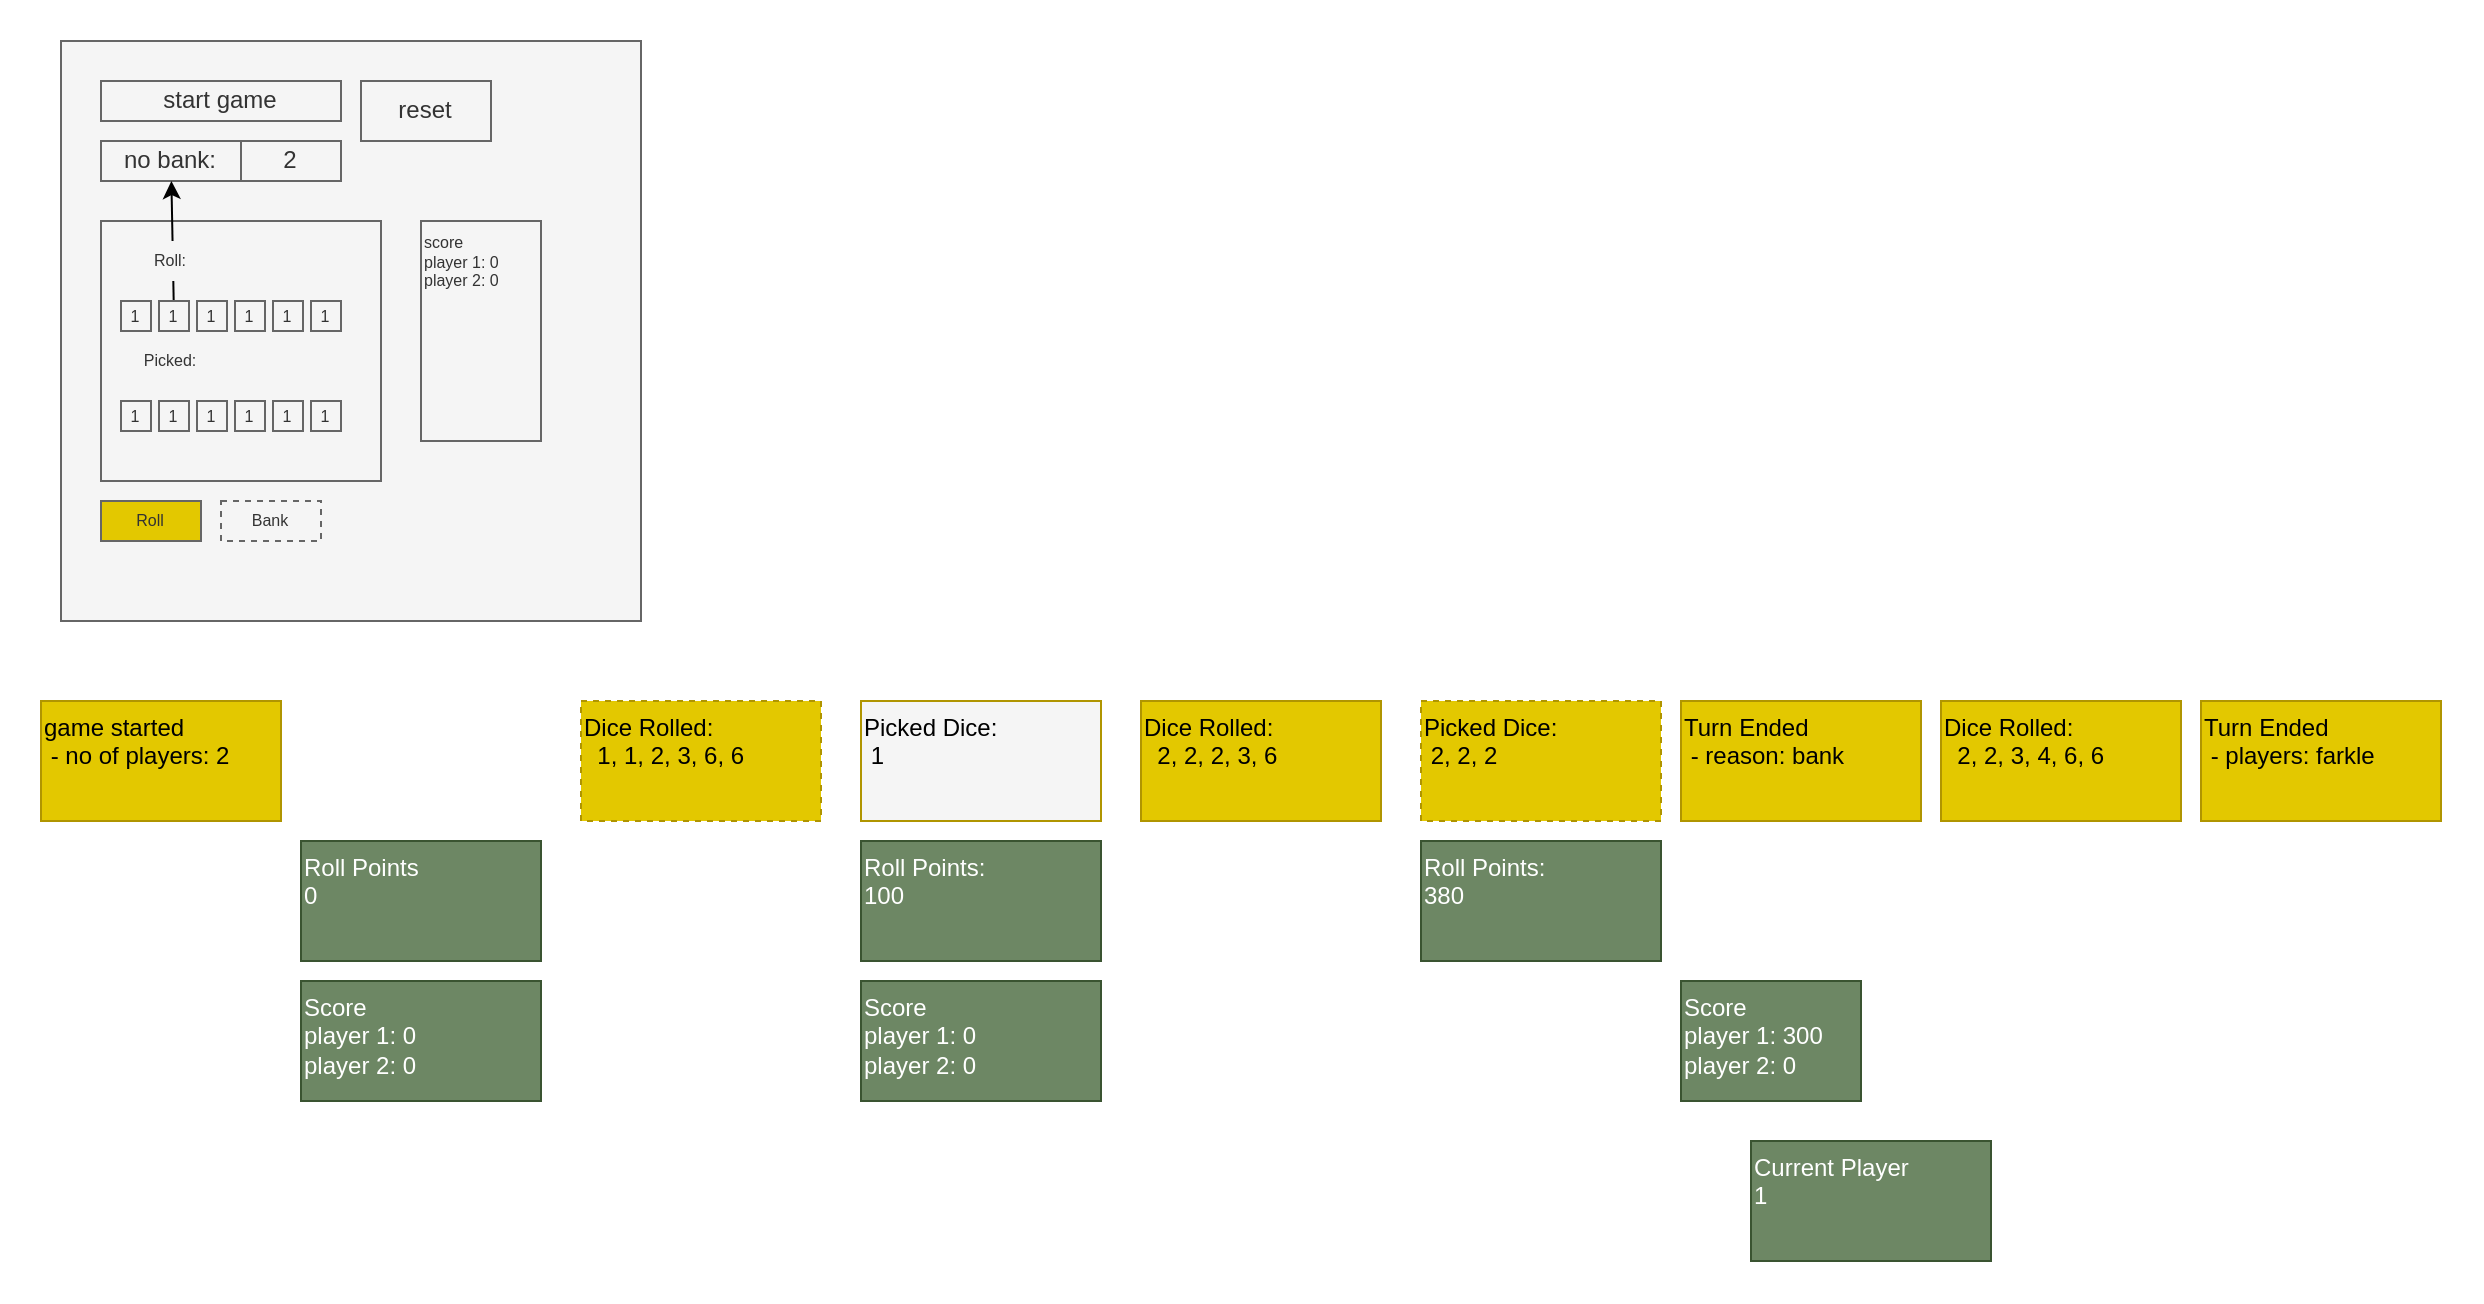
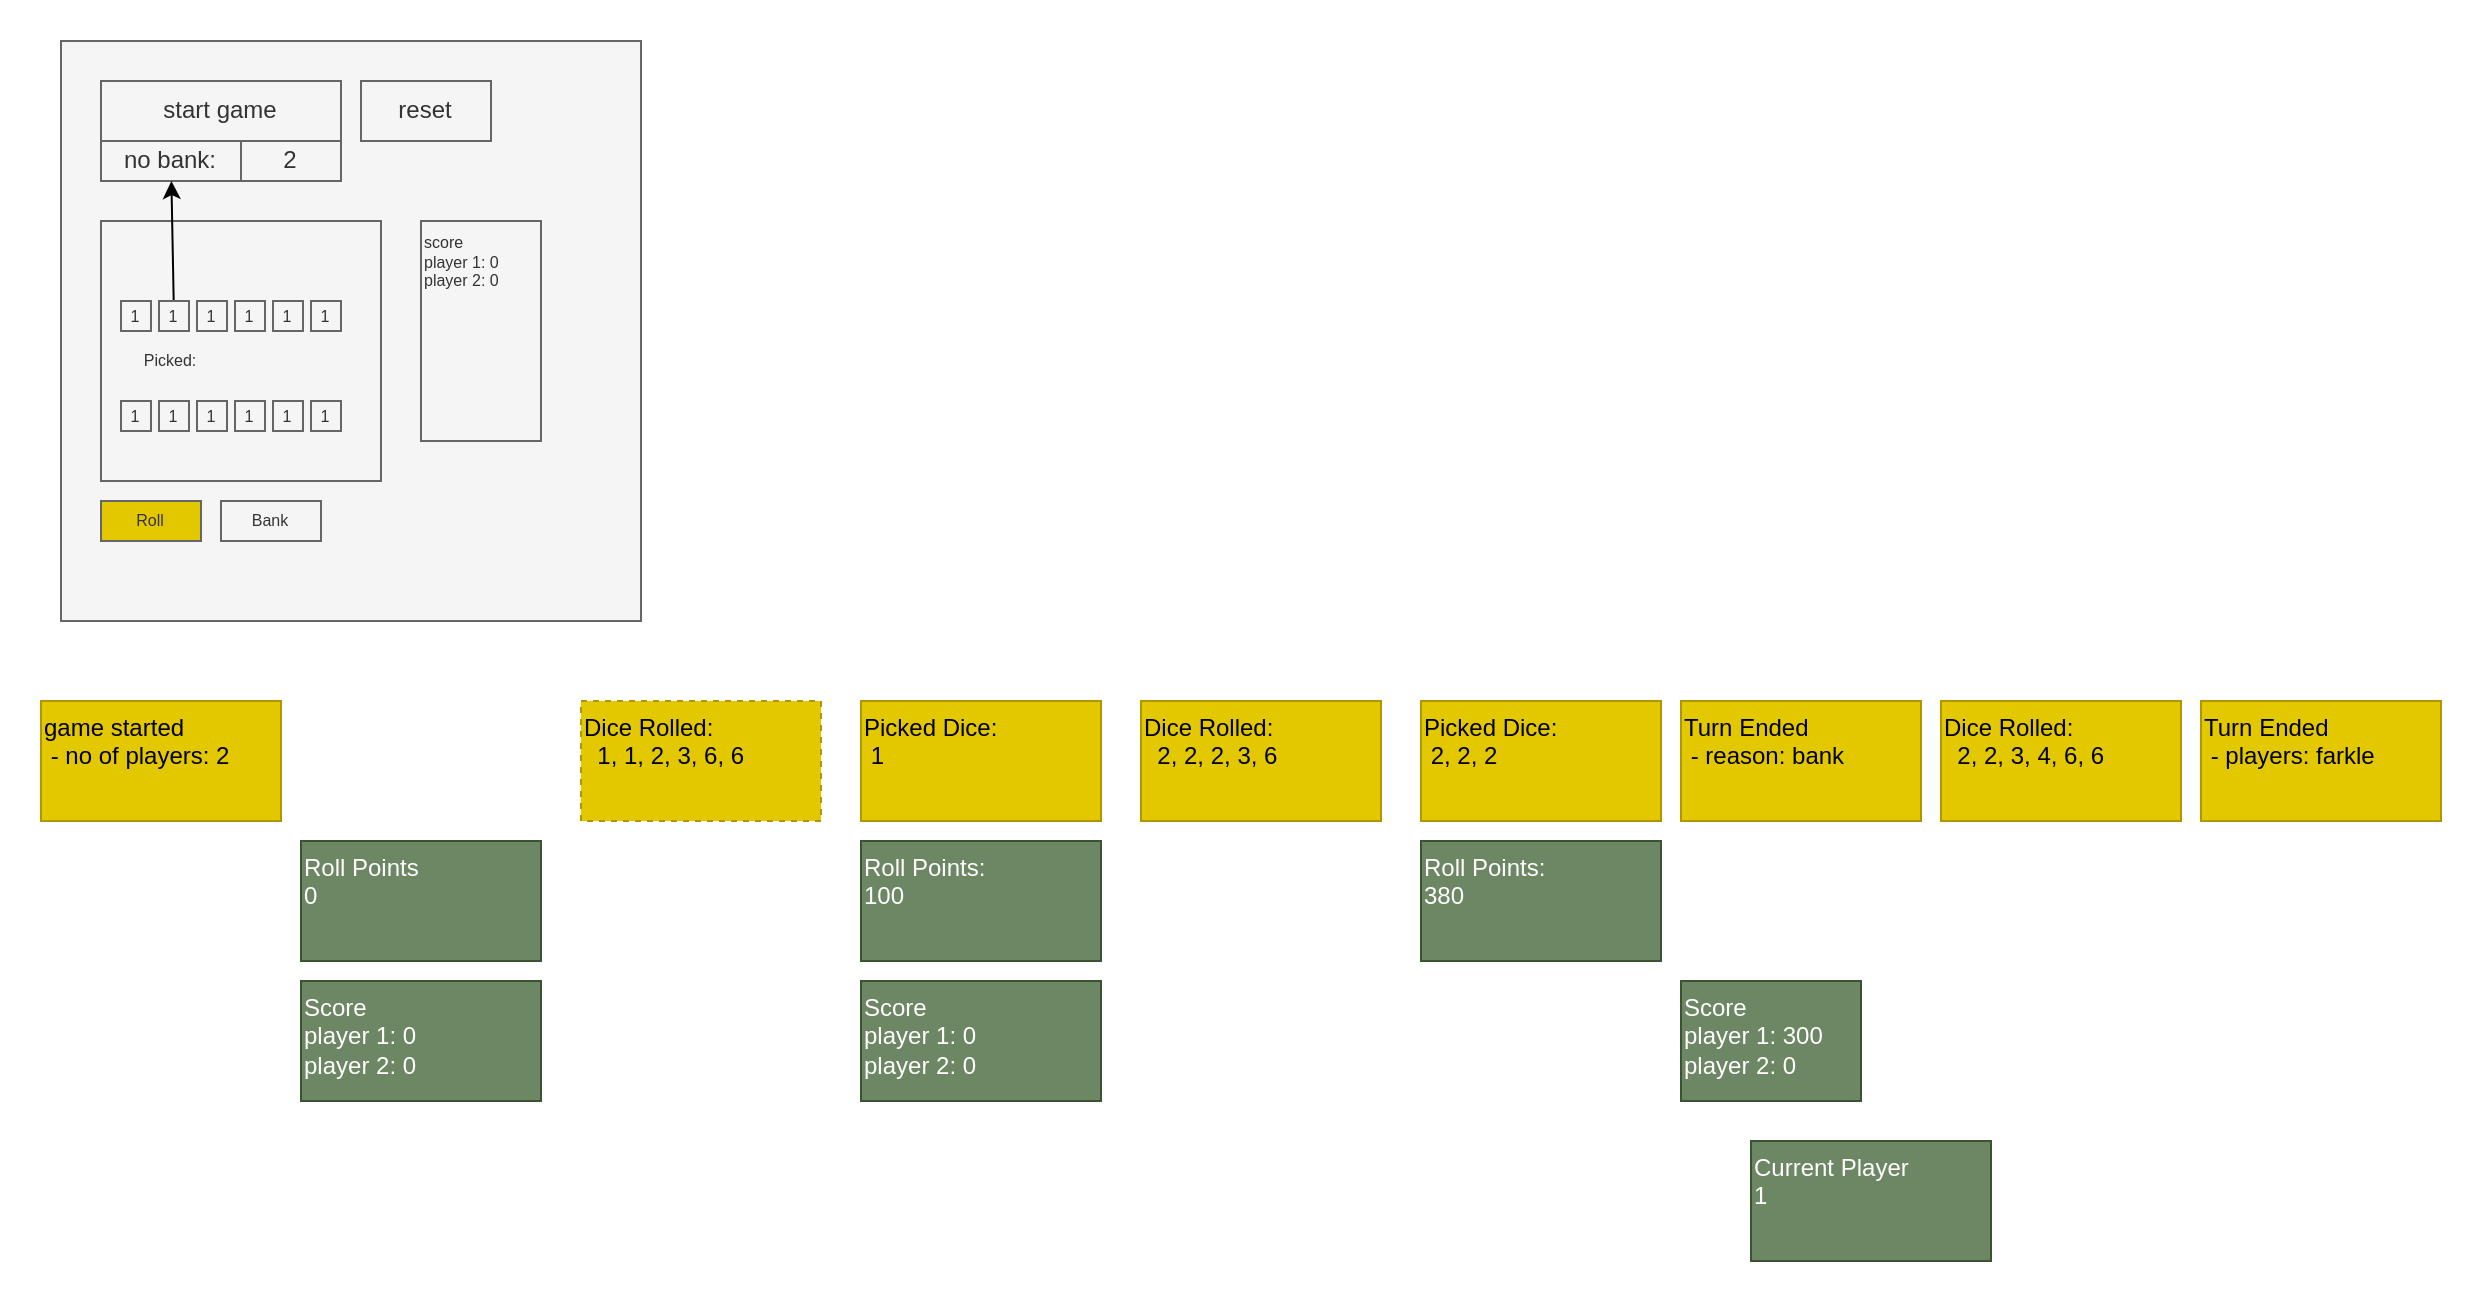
- <mxCell id="18" value="start game" style="rounded=0;whiteSpace=wrap;html=1;strokeColor=#666666;fontFamily=Helvetica;fontSize=12;fontColor=#333333;fillColor=#f5f5f5;" vertex="1" parent="1"><mxGeometry x="50" y="40" width="120" height="20" as="geometry" /></mxCell>
+ <mxCell id="18" value="start game" style="rounded=0;whiteSpace=wrap;html=1;strokeColor=#666666;fontFamily=Helvetica;fontSize=12;fontColor=#333333;fillColor=#f5f5f5;" vertex="1" parent="1"><mxGeometry x="50" y="40" width="120" height="30" as="geometry" /></mxCell>
- <mxCell id="37" value="Roll:" style="rounded=0;whiteSpace=wrap;html=1;strokeColor=none;fontFamily=Helvetica;fontSize=8;fontColor=#333333;fillColor=#f5f5f5;" vertex="1" parent="1"><mxGeometry x="60" y="120" width="50" height="20" as="geometry" /></mxCell>
- <mxCell id="40" value="Bank" style="rounded=0;whiteSpace=wrap;html=1;strokeColor=#666666;fontFamily=Helvetica;fontSize=8;fontColor=#333333;fillColor=#f5f5f5;dashed=1;" vertex="1" parent="1"><mxGeometry x="110" y="250" width="50" height="20" as="geometry" /></mxCell>
+ <mxCell id="40" value="Bank" style="rounded=0;whiteSpace=wrap;html=1;strokeColor=#666666;fontFamily=Helvetica;fontSize=8;fontColor=#333333;fillColor=#f5f5f5;" vertex="1" parent="1"><mxGeometry x="110" y="250" width="50" height="20" as="geometry" /></mxCell>
- <mxCell id="4" value="Picked Dice:&lt;br&gt;&amp;nbsp;1&amp;nbsp;" style="rounded=0;whiteSpace=wrap;html=1;fillColor=#f5f5f5;fontColor=#000000;strokeColor=#B09500;align=left;labelPosition=center;verticalLabelPosition=middle;verticalAlign=top;" vertex="1" parent="1"><mxGeometry x="430" y="350" width="120" height="60" as="geometry" /></mxCell>
+ <mxCell id="4" value="Picked Dice:&lt;br&gt;&amp;nbsp;1&amp;nbsp;" style="rounded=0;whiteSpace=wrap;html=1;fillColor=#e3c800;fontColor=#000000;strokeColor=#B09500;align=left;labelPosition=center;verticalLabelPosition=middle;verticalAlign=top;" vertex="1" parent="1"><mxGeometry x="430" y="350" width="120" height="60" as="geometry" /></mxCell>
- <mxCell id="5" value="Picked Dice:&lt;br&gt;&amp;nbsp;2, 2, 2" style="rounded=0;whiteSpace=wrap;html=1;fillColor=#e3c800;fontColor=#000000;strokeColor=#B09500;align=left;labelPosition=center;verticalLabelPosition=middle;verticalAlign=top;dashed=1;" vertex="1" parent="1"><mxGeometry x="710" y="350" width="120" height="60" as="geometry" /></mxCell>
+ <mxCell id="5" value="Picked Dice:&lt;br&gt;&amp;nbsp;2, 2, 2" style="rounded=0;whiteSpace=wrap;html=1;fillColor=#e3c800;fontColor=#000000;strokeColor=#B09500;align=left;labelPosition=center;verticalLabelPosition=middle;verticalAlign=top;" vertex="1" parent="1"><mxGeometry x="710" y="350" width="120" height="60" as="geometry" /></mxCell>
